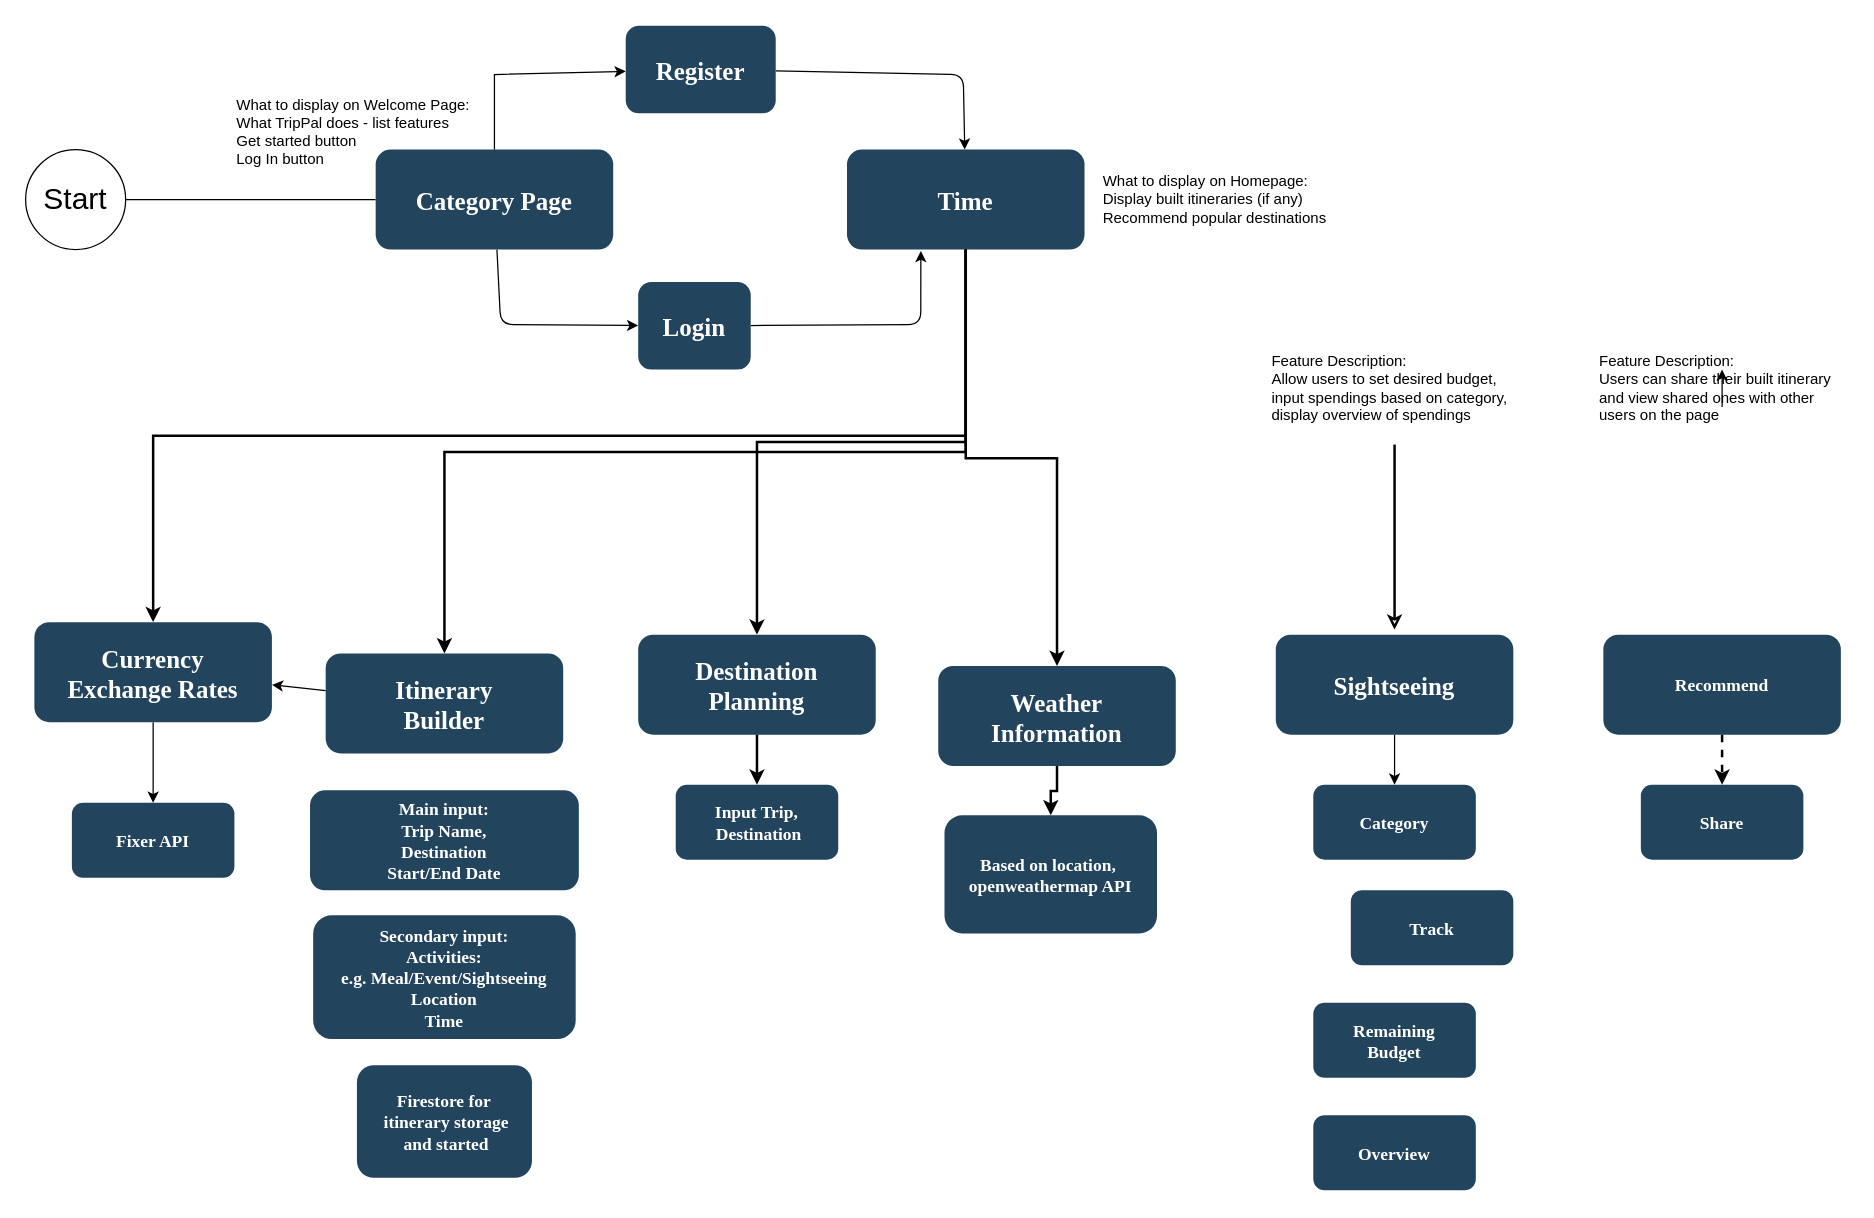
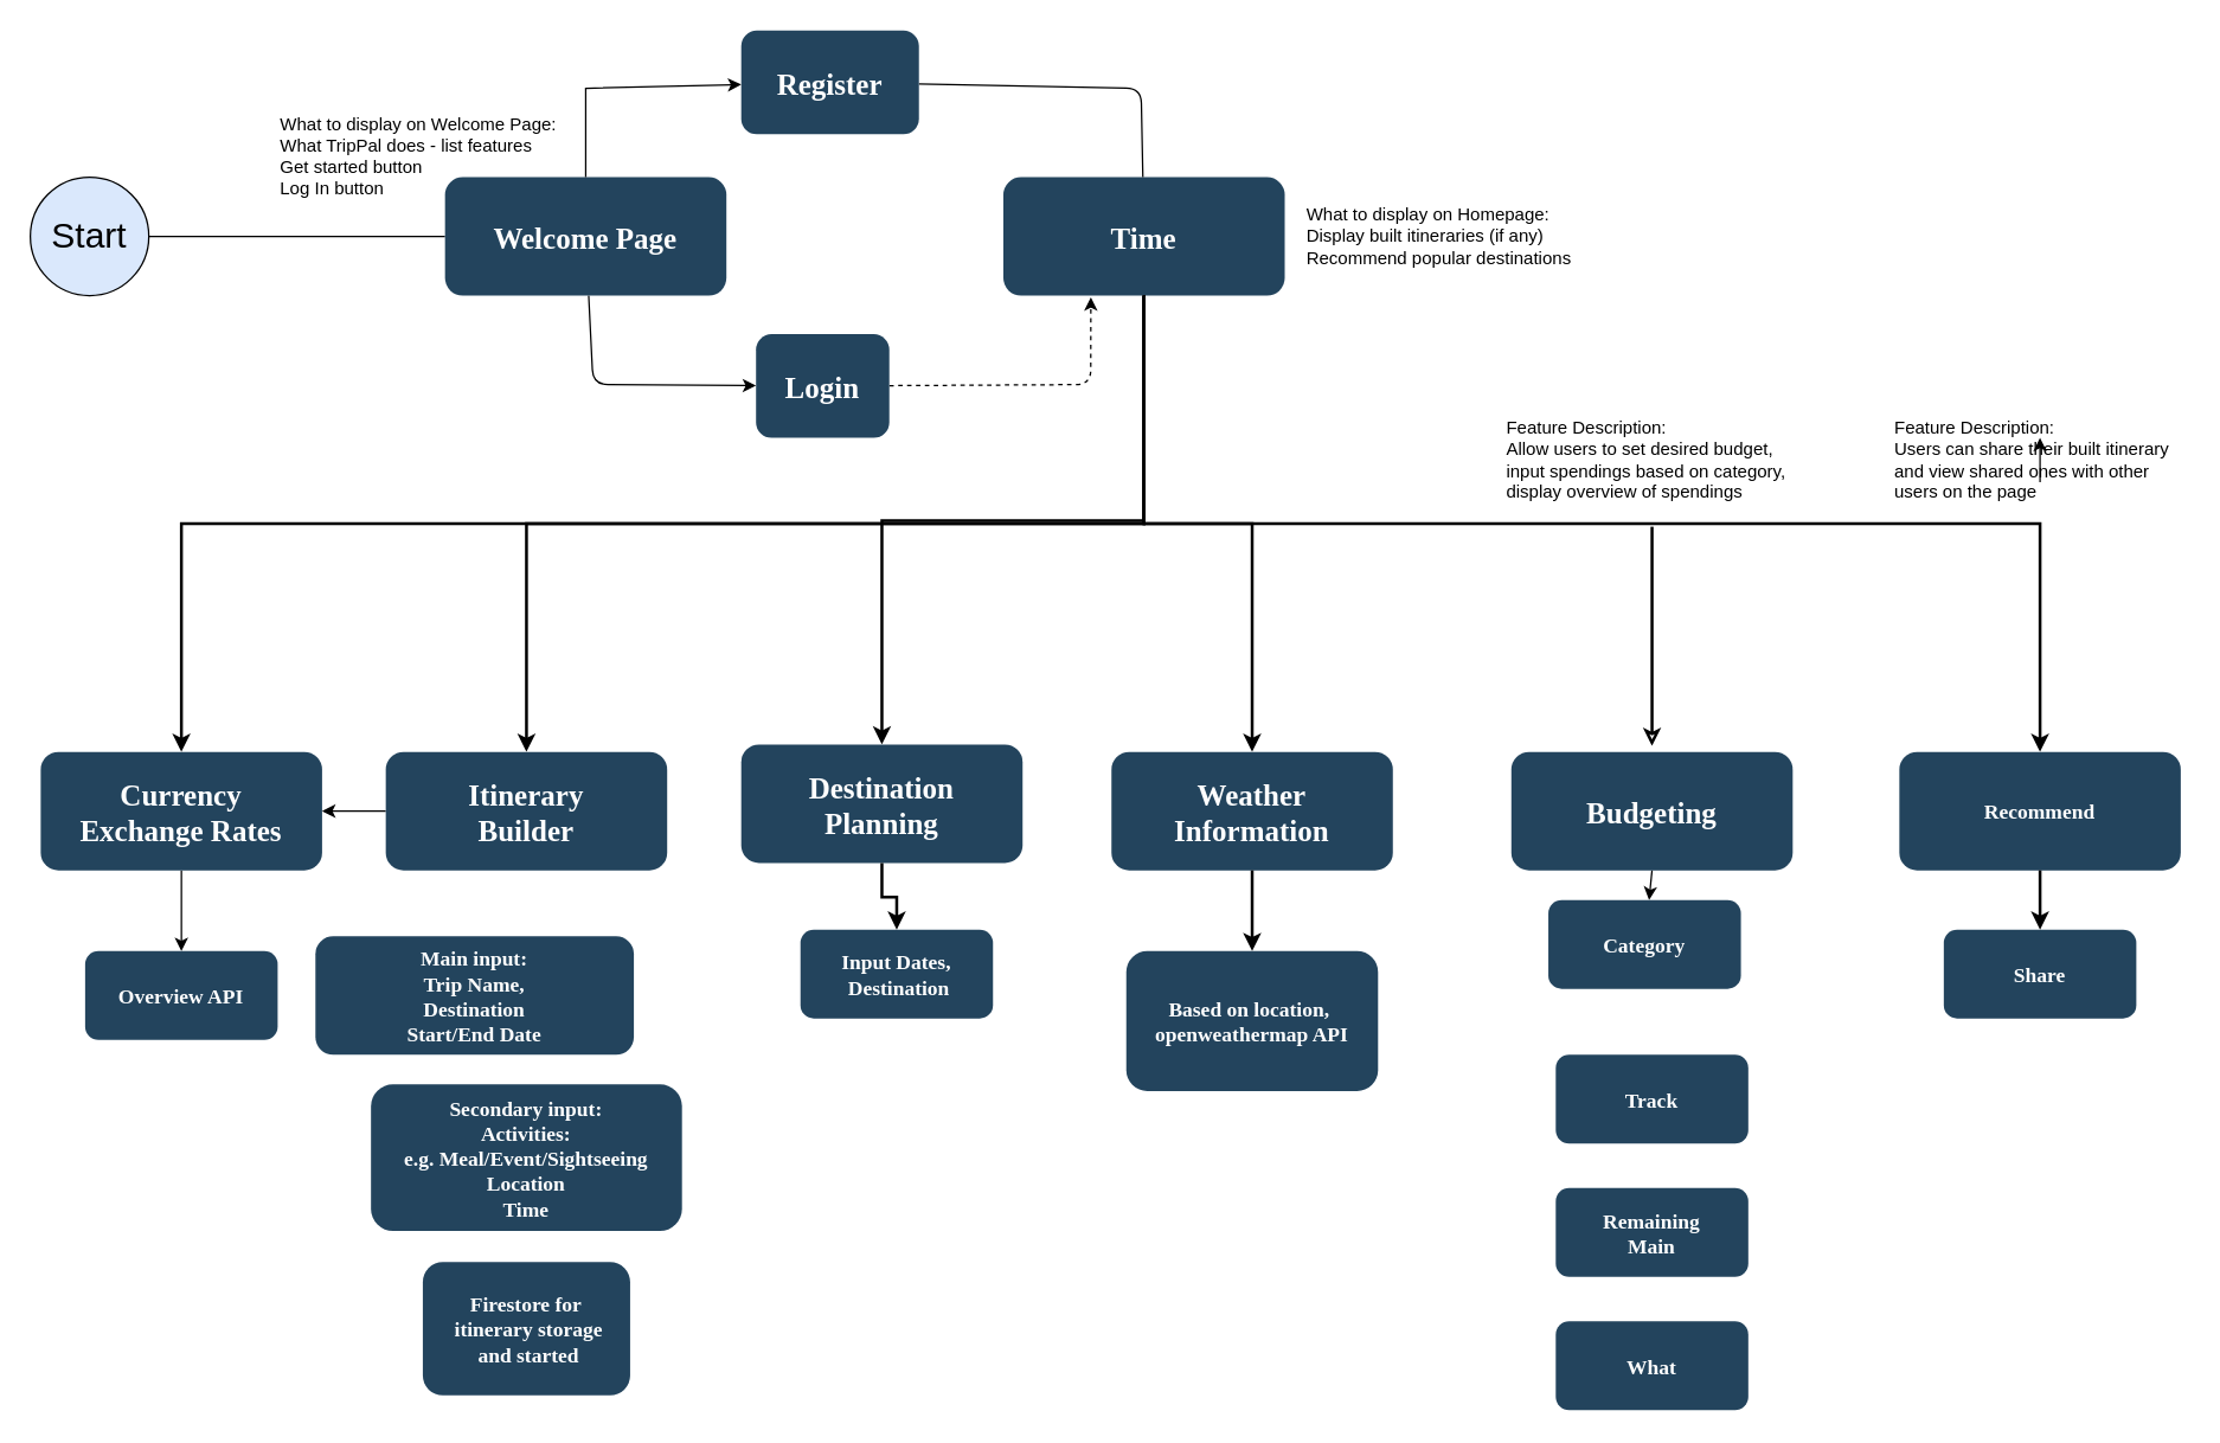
- <mxCell id="40" style="edgeStyle=none;html=1;" edge="1" parent="1" source="41" target="2"><mxGeometry relative="1" as="geometry"><mxPoint x="850" y="59" as="targetPoint" /><Array as="points"><mxPoint x="770" y="59" /></Array></mxGeometry></mxCell>
+ <mxCell id="40" style="edgeStyle=none;html=1;endArrow=none;" edge="1" parent="1" source="41" target="2"><mxGeometry relative="1" as="geometry"><mxPoint x="850" y="59" as="targetPoint" /><Array as="points"><mxPoint x="770" y="59" /></Array></mxGeometry></mxCell>
- <mxCell id="16" value="&lt;font style=&quot;font-size: 24px;&quot;&gt;Start&lt;/font&gt;" style="ellipse;whiteSpace=wrap;html=1;aspect=fixed;" parent="1" vertex="1"><mxGeometry x="20" y="119" width="80" height="80" as="geometry" /></mxCell>
+ <mxCell id="16" value="&lt;font style=&quot;font-size: 24px;&quot;&gt;Start&lt;/font&gt;" style="ellipse;whiteSpace=wrap;html=1;aspect=fixed;fillColor=#dae8fc;" parent="1" vertex="1"><mxGeometry x="20" y="119" width="80" height="80" as="geometry" /></mxCell>
- <mxCell id="19" value="Category Page" style="rounded=1;fillColor=#23445D;gradientColor=none;strokeColor=none;fontColor=#FFFFFF;fontStyle=1;fontFamily=Tahoma;fontSize=20;" parent="1" vertex="1"><mxGeometry x="300" y="119" width="190" height="80" as="geometry" /></mxCell>
+ <mxCell id="19" value="Welcome Page" style="rounded=1;fillColor=#23445D;gradientColor=none;strokeColor=none;fontColor=#FFFFFF;fontStyle=1;fontFamily=Tahoma;fontSize=20;" parent="1" vertex="1"><mxGeometry x="300" y="119" width="190" height="80" as="geometry" /></mxCell>
- <mxCell id="43" style="edgeStyle=none;html=1;entryX=0.311;entryY=1.014;entryDx=0;entryDy=0;entryPerimeter=0;" edge="1" parent="1" source="44" target="2"><mxGeometry relative="1" as="geometry"><Array as="points"><mxPoint x="736" y="259" /></Array></mxGeometry></mxCell>
+ <mxCell id="43" style="edgeStyle=none;html=1;entryX=0.311;entryY=1.014;entryDx=0;entryDy=0;entryPerimeter=0;dashed=1;" edge="1" parent="1" source="44" target="2"><mxGeometry relative="1" as="geometry"><Array as="points"><mxPoint x="736" y="259" /></Array></mxGeometry></mxCell>
+ <mxCell id="4" value="" style="edgeStyle=elbowEdgeStyle;elbow=vertical;strokeWidth=2;rounded=0" parent="1" source="2" target="3" edge="1"><mxGeometry x="337" y="215.5" width="100" height="100" as="geometry"><mxPoint x="257" y="284.5" as="sourcePoint" /><mxPoint x="357" y="184.5" as="targetPoint" /></mxGeometry></mxCell>
- <mxCell id="9" value="Currency&#10;Exchange Rates" style="rounded=1;fillColor=#23445D;gradientColor=none;strokeColor=none;fontColor=#FFFFFF;fontStyle=1;fontFamily=Tahoma;fontSize=20;" parent="1" vertex="1"><mxGeometry x="27" y="497" width="190" height="80" as="geometry" /></mxCell>
+ <mxCell id="9" value="Currency&#10;Exchange Rates" style="rounded=1;fillColor=#23445D;gradientColor=none;strokeColor=none;fontColor=#FFFFFF;fontStyle=1;fontFamily=Tahoma;fontSize=20;" parent="1" vertex="1"><mxGeometry x="27" y="507" width="190" height="80" as="geometry" /></mxCell>
- <mxCell id="21" value="Destination&#10;Planning" style="rounded=1;fillColor=#23445D;gradientColor=none;strokeColor=none;fontColor=#FFFFFF;fontStyle=1;fontFamily=Tahoma;fontSize=20;" parent="1" vertex="1"><mxGeometry x="510" y="507" width="190" height="80" as="geometry" /></mxCell>
+ <mxCell id="21" value="Destination&#10;Planning" style="rounded=1;fillColor=#23445D;gradientColor=none;strokeColor=none;fontColor=#FFFFFF;fontStyle=1;fontFamily=Tahoma;fontSize=20;" parent="1" vertex="1"><mxGeometry x="500" y="502" width="190" height="80" as="geometry" /></mxCell>
- <mxCell id="26" value="Sightseeing" style="rounded=1;fillColor=#23445D;gradientColor=none;strokeColor=none;fontColor=#FFFFFF;fontStyle=1;fontFamily=Tahoma;fontSize=20;" parent="1" vertex="1"><mxGeometry x="1020" y="507" width="190" height="80" as="geometry" /></mxCell>
+ <mxCell id="26" value="Budgeting" style="rounded=1;fillColor=#23445D;gradientColor=none;strokeColor=none;fontColor=#FFFFFF;fontStyle=1;fontFamily=Tahoma;fontSize=20;" parent="1" vertex="1"><mxGeometry x="1020" y="507" width="190" height="80" as="geometry" /></mxCell>
- <mxCell id="7" value="Itinerary&#10;Builder" style="rounded=1;fillColor=#23445D;gradientColor=none;strokeColor=none;fontColor=#FFFFFF;fontStyle=1;fontFamily=Tahoma;fontSize=20;" parent="1" vertex="1"><mxGeometry x="260" y="522" width="190" height="80" as="geometry" /></mxCell>
+ <mxCell id="7" value="Itinerary&#10;Builder" style="rounded=1;fillColor=#23445D;gradientColor=none;strokeColor=none;fontColor=#FFFFFF;fontStyle=1;fontFamily=Tahoma;fontSize=20;" parent="1" vertex="1"><mxGeometry x="260" y="507" width="190" height="80" as="geometry" /></mxCell>
- <mxCell id="5" value="Weather&#10;Information" style="rounded=1;fillColor=#23445D;gradientColor=none;strokeColor=none;fontColor=#FFFFFF;fontStyle=1;fontFamily=Tahoma;fontSize=20;" parent="1" vertex="1"><mxGeometry x="750" y="532" width="190" height="80" as="geometry" /></mxCell>
+ <mxCell id="5" value="Weather&#10;Information" style="rounded=1;fillColor=#23445D;gradientColor=none;strokeColor=none;fontColor=#FFFFFF;fontStyle=1;fontFamily=Tahoma;fontSize=20;" parent="1" vertex="1"><mxGeometry x="750" y="507" width="190" height="80" as="geometry" /></mxCell>
- <mxCell id="15" value="" style="edgeStyle=elbowEdgeStyle;elbow=vertical;strokeWidth=2;rounded=0;dashed=1;" parent="1" source="3" target="11" edge="1"><mxGeometry x="-23" y="338" width="100" height="100" as="geometry"><mxPoint x="-103" y="407" as="sourcePoint" /><mxPoint x="-3" y="307" as="targetPoint" /></mxGeometry></mxCell>
+ <mxCell id="15" value="" style="edgeStyle=elbowEdgeStyle;elbow=vertical;strokeWidth=2;rounded=0" parent="1" source="3" target="11" edge="1"><mxGeometry x="-23" y="338" width="100" height="100" as="geometry"><mxPoint x="-103" y="407" as="sourcePoint" /><mxPoint x="-3" y="307" as="targetPoint" /></mxGeometry></mxCell>
- <mxCell id="31" value="Input Trip,&#10; Destination" style="rounded=1;fillColor=#23445D;gradientColor=none;strokeColor=none;fontColor=#FFFFFF;fontStyle=1;fontFamily=Tahoma;fontSize=14" parent="1" vertex="1"><mxGeometry x="540" y="627" width="130" height="60" as="geometry" /></mxCell>
+ <mxCell id="31" value="Input Dates,&#10; Destination" style="rounded=1;fillColor=#23445D;gradientColor=none;strokeColor=none;fontColor=#FFFFFF;fontStyle=1;fontFamily=Tahoma;fontSize=14" parent="1" vertex="1"><mxGeometry x="540" y="627" width="130" height="60" as="geometry" /></mxCell>
- <mxCell id="27" value="Category" style="rounded=1;fillColor=#23445D;gradientColor=none;strokeColor=none;fontColor=#FFFFFF;fontStyle=1;fontFamily=Tahoma;fontSize=14" parent="1" vertex="1"><mxGeometry x="1050" y="627" width="130" height="60" as="geometry" /></mxCell>
+ <mxCell id="27" value="Category" style="rounded=1;fillColor=#23445D;gradientColor=none;strokeColor=none;fontColor=#FFFFFF;fontStyle=1;fontFamily=Tahoma;fontSize=14" parent="1" vertex="1"><mxGeometry x="1045" y="607" width="130" height="60" as="geometry" /></mxCell>
- <mxCell id="38" value="Main input:&#10;Trip Name,&#10;Destination&#10;Start/End Date" style="rounded=1;fillColor=#23445D;gradientColor=none;strokeColor=none;fontColor=#FFFFFF;fontStyle=1;fontFamily=Tahoma;fontSize=14" vertex="1" parent="1"><mxGeometry x="247.5" y="631.5" width="215" height="80" as="geometry" /></mxCell>
+ <mxCell id="38" value="Main input:&#10;Trip Name,&#10;Destination&#10;Start/End Date" style="rounded=1;fillColor=#23445D;gradientColor=none;strokeColor=none;fontColor=#FFFFFF;fontStyle=1;fontFamily=Tahoma;fontSize=14" vertex="1" parent="1"><mxGeometry x="212.5" y="631.5" width="215" height="80" as="geometry" /></mxCell>
- <mxCell id="33" value="Fixer API" style="rounded=1;fillColor=#23445D;gradientColor=none;strokeColor=none;fontColor=#FFFFFF;fontStyle=1;fontFamily=Tahoma;fontSize=14" vertex="1" parent="1"><mxGeometry x="57" y="641.5" width="130" height="60" as="geometry" /></mxCell>
+ <mxCell id="33" value="Overview API" style="rounded=1;fillColor=#23445D;gradientColor=none;strokeColor=none;fontColor=#FFFFFF;fontStyle=1;fontFamily=Tahoma;fontSize=14" vertex="1" parent="1"><mxGeometry x="57" y="641.5" width="130" height="60" as="geometry" /></mxCell>
- <mxCell id="10" value="Based on location, &#10;openweathermap API" style="rounded=1;fillColor=#23445D;gradientColor=none;strokeColor=none;fontColor=#FFFFFF;fontStyle=1;fontFamily=Tahoma;fontSize=14" parent="1" vertex="1"><mxGeometry x="755" y="651.5" width="170" height="94.5" as="geometry" /></mxCell>
+ <mxCell id="10" value="Based on location, &#10;openweathermap API" style="rounded=1;fillColor=#23445D;gradientColor=none;strokeColor=none;fontColor=#FFFFFF;fontStyle=1;fontFamily=Tahoma;fontSize=14" parent="1" vertex="1"><mxGeometry x="760" y="641.5" width="170" height="94.5" as="geometry" /></mxCell>
- <mxCell id="28" value="Track" style="rounded=1;fillColor=#23445D;gradientColor=none;strokeColor=none;fontColor=#FFFFFF;fontStyle=1;fontFamily=Tahoma;fontSize=14" parent="1" vertex="1"><mxGeometry x="1080" y="711.5" width="130" height="60" as="geometry" /></mxCell>
+ <mxCell id="28" value="Track" style="rounded=1;fillColor=#23445D;gradientColor=none;strokeColor=none;fontColor=#FFFFFF;fontStyle=1;fontFamily=Tahoma;fontSize=14" parent="1" vertex="1"><mxGeometry x="1050" y="711.5" width="130" height="60" as="geometry" /></mxCell>
- <mxCell id="29" value="Remaining&#10;Budget" style="rounded=1;fillColor=#23445D;gradientColor=none;strokeColor=none;fontColor=#FFFFFF;fontStyle=1;fontFamily=Tahoma;fontSize=14" parent="1" vertex="1"><mxGeometry x="1050" y="801.5" width="130" height="60" as="geometry" /></mxCell>
+ <mxCell id="29" value="Remaining&#10;Main" style="rounded=1;fillColor=#23445D;gradientColor=none;strokeColor=none;fontColor=#FFFFFF;fontStyle=1;fontFamily=Tahoma;fontSize=14" parent="1" vertex="1"><mxGeometry x="1050" y="801.5" width="130" height="60" as="geometry" /></mxCell>
- <mxCell id="30" value="Overview" style="rounded=1;fillColor=#23445D;gradientColor=none;strokeColor=none;fontColor=#FFFFFF;fontStyle=1;fontFamily=Tahoma;fontSize=14" parent="1" vertex="1"><mxGeometry x="1050" y="891.5" width="130" height="60" as="geometry" /></mxCell>
+ <mxCell id="30" value="What" style="rounded=1;fillColor=#23445D;gradientColor=none;strokeColor=none;fontColor=#FFFFFF;fontStyle=1;fontFamily=Tahoma;fontSize=14" parent="1" vertex="1"><mxGeometry x="1050" y="891.5" width="130" height="60" as="geometry" /></mxCell>
